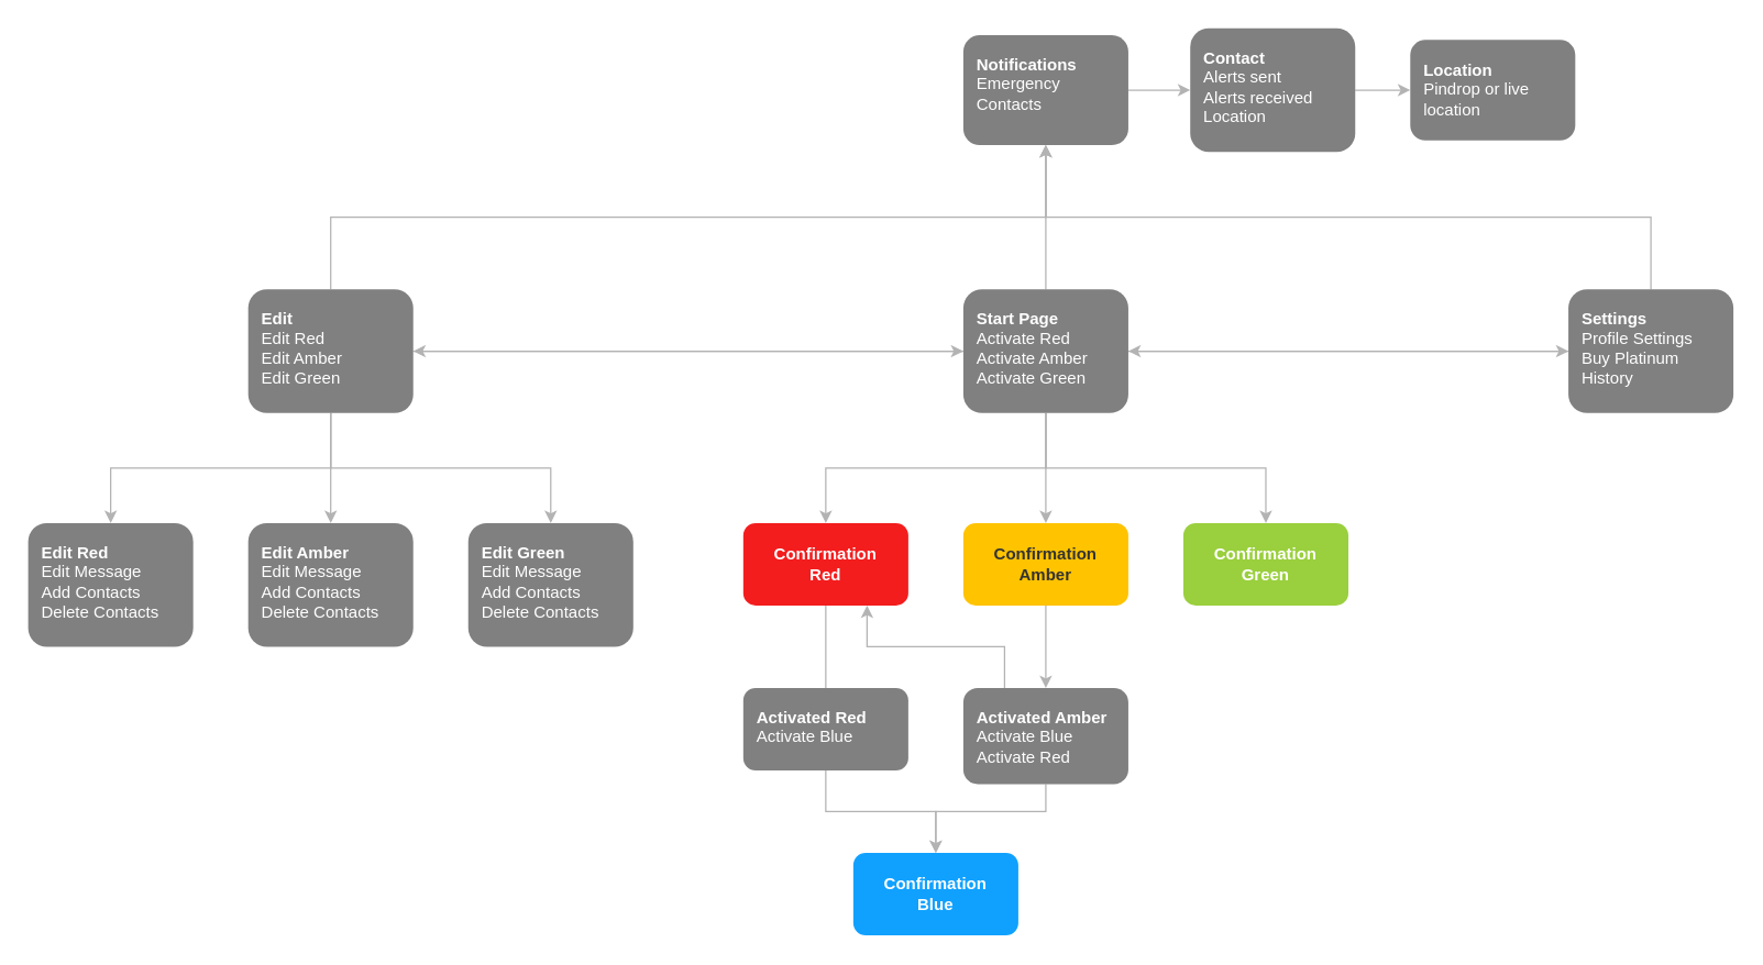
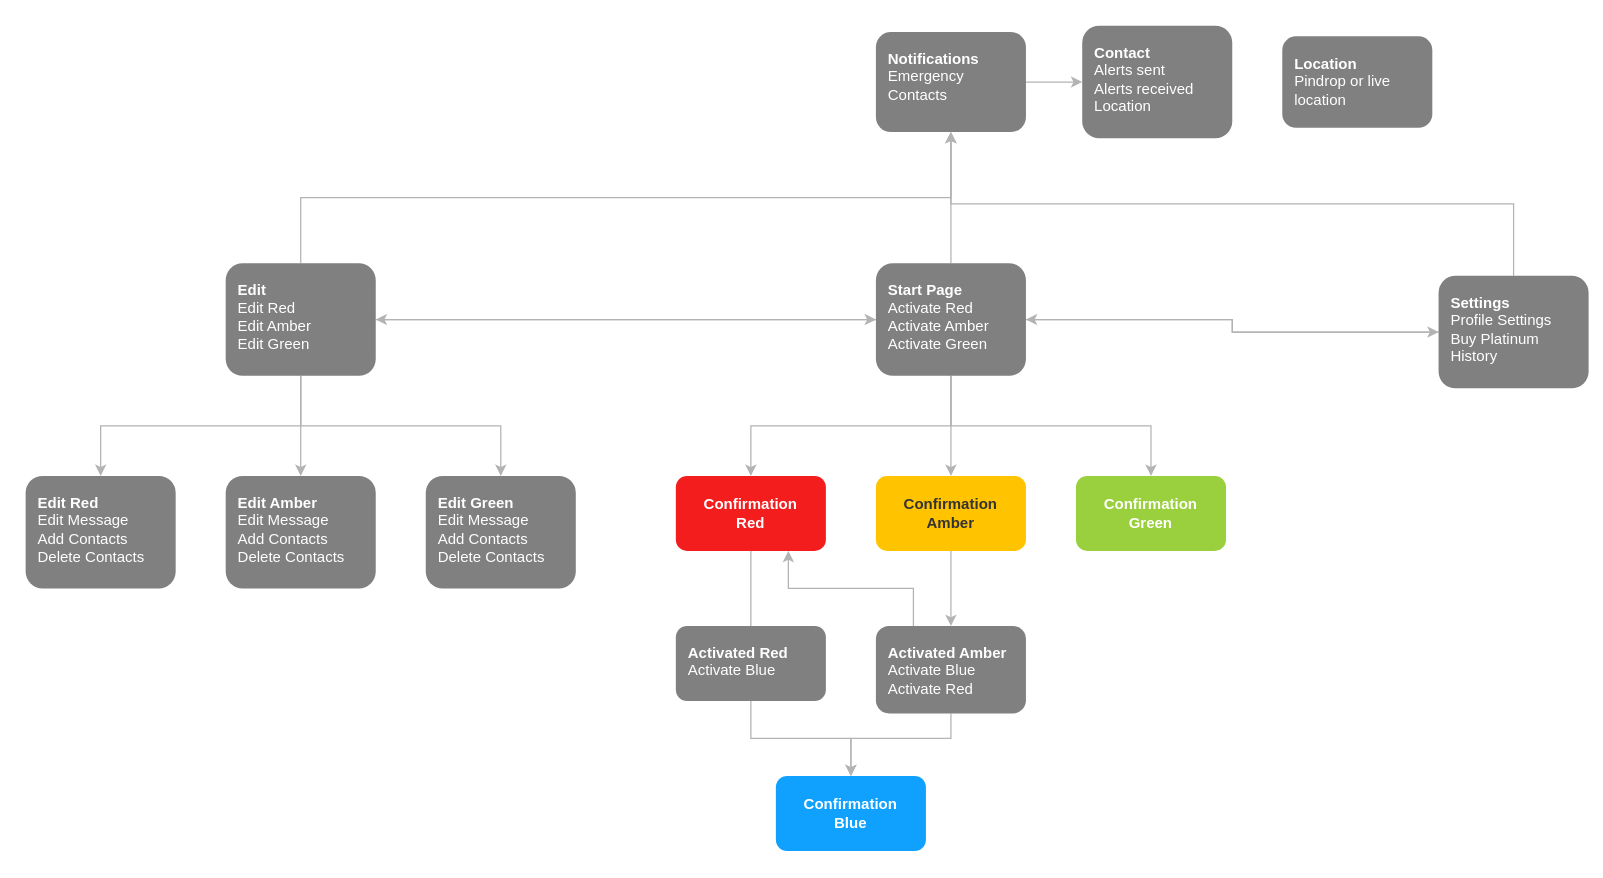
- <mxCell id="34" value="" style="edgeStyle=orthogonalEdgeStyle;rounded=0;orthogonalLoop=1;jettySize=auto;html=1;fontColor=#FFFFFF;strokeColor=#B3B3B3;" edge="1" parent="1" source="35" target="36"><mxGeometry relative="1" as="geometry" /></mxCell>
- <mxCell id="31" value="&lt;b&gt;Settings&lt;/b&gt;&lt;br&gt;Profile Settings&lt;br&gt;Buy Platinum&lt;br&gt;History" style="rounded=1;whiteSpace=wrap;html=1;verticalAlign=top;align=left;spacing=10;strokeColor=none;fillColor=#808080;fontColor=#FFFFFF;" vertex="1" parent="1"><mxGeometry x="1140" y="210" width="120" height="90" as="geometry" /></mxCell>
+ <mxCell id="31" value="&lt;b&gt;Settings&lt;/b&gt;&lt;br&gt;Profile Settings&lt;br&gt;Buy Platinum&lt;br&gt;History" style="rounded=1;whiteSpace=wrap;html=1;verticalAlign=top;align=left;spacing=10;strokeColor=none;fillColor=#808080;fontColor=#FFFFFF;" vertex="1" parent="1"><mxGeometry x="1150" y="220" width="120" height="90" as="geometry" /></mxCell>
